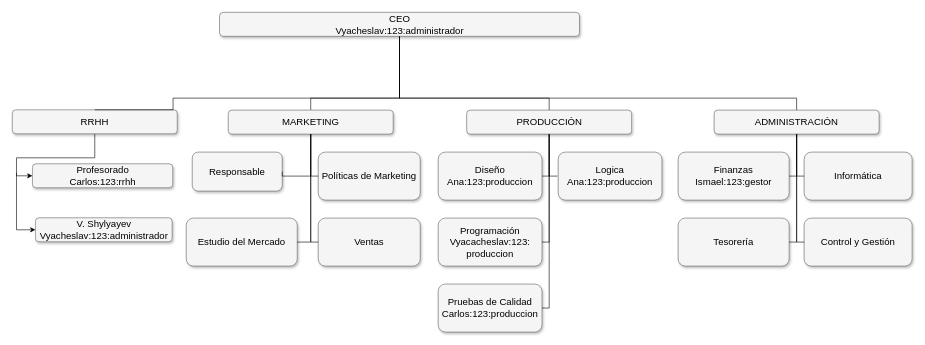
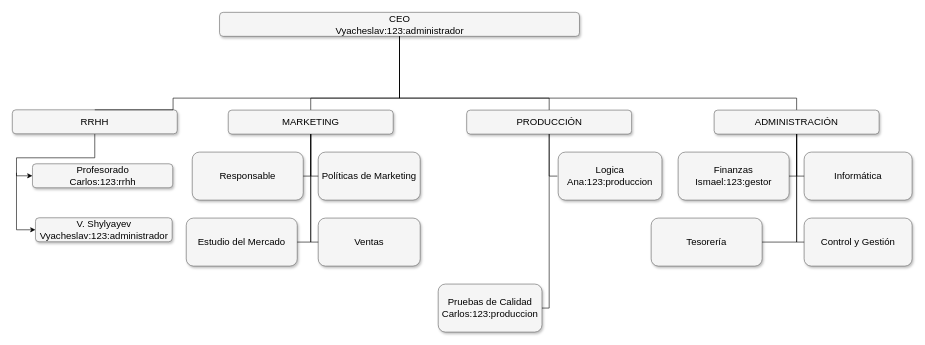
- <mxCell id="14" value="Responsable" style="whiteSpace=wrap;html=1;rounded=1;shadow=1;strokeWidth=1;fontSize=16;align=center;fillColor=#f5f5f5;strokeColor=#666666;" vertex="1" parent="1"><mxGeometry x="320" y="253" width="150" height="65" as="geometry" /></mxCell>
+ <mxCell id="14" value="Responsable" style="whiteSpace=wrap;html=1;rounded=1;shadow=1;strokeWidth=1;fontSize=16;align=center;fillColor=#f5f5f5;strokeColor=#666666;" vertex="1" parent="1"><mxGeometry x="320" y="253" width="185" height="80" as="geometry" /></mxCell>
- <mxCell id="16" value="Diseño&lt;br&gt;Ana:123:produccion" style="whiteSpace=wrap;html=1;rounded=1;shadow=1;strokeWidth=1;fontSize=16;align=center;fillColor=#f5f5f5;strokeColor=#666666;" vertex="1" parent="1"><mxGeometry x="730" y="253" width="173" height="80" as="geometry" /></mxCell>
- <mxCell id="30" style="edgeStyle=orthogonalEdgeStyle;html=1;startSize=6;endFill=0;endSize=6;strokeWidth=1;fontSize=16;rounded=0;endArrow=none;entryX=1;entryY=0.5;" edge="1" parent="1" source="11" target="16"><mxGeometry relative="1" as="geometry"><Array as="points"><mxPoint x="915.5" y="293" /></Array></mxGeometry></mxCell>
- <mxCell id="21" value="Programación&lt;br&gt;Vyacacheslav:123:&lt;br&gt;produccion" style="whiteSpace=wrap;html=1;rounded=1;shadow=1;strokeWidth=1;fontSize=16;align=center;fillColor=#f5f5f5;strokeColor=#666666;" vertex="1" parent="1"><mxGeometry x="730" y="363" width="173" height="80" as="geometry" /></mxCell>
- <mxCell id="32" style="edgeStyle=orthogonalEdgeStyle;html=1;startSize=6;endFill=0;endSize=6;strokeWidth=1;fontSize=16;rounded=0;endArrow=none;entryX=1;entryY=0.5;" edge="1" parent="1" source="11" target="21"><mxGeometry relative="1" as="geometry"><Array as="points"><mxPoint x="915.5" y="403" /></Array></mxGeometry></mxCell>
- <mxCell id="22" value="&lt;span&gt;Tesorería&lt;br&gt;&lt;/span&gt;" style="whiteSpace=wrap;html=1;rounded=1;shadow=1;strokeWidth=1;fontSize=16;align=center;fillColor=#f5f5f5;strokeColor=#666666;" vertex="1" parent="1"><mxGeometry x="1130" y="363" width="185" height="80" as="geometry" /></mxCell>
+ <mxCell id="22" value="&lt;span&gt;Tesorería&lt;br&gt;&lt;/span&gt;" style="whiteSpace=wrap;html=1;rounded=1;shadow=1;strokeWidth=1;fontSize=16;align=center;fillColor=#f5f5f5;strokeColor=#666666;" vertex="1" parent="1"><mxGeometry x="1085" y="363" width="185" height="80" as="geometry" /></mxCell>
